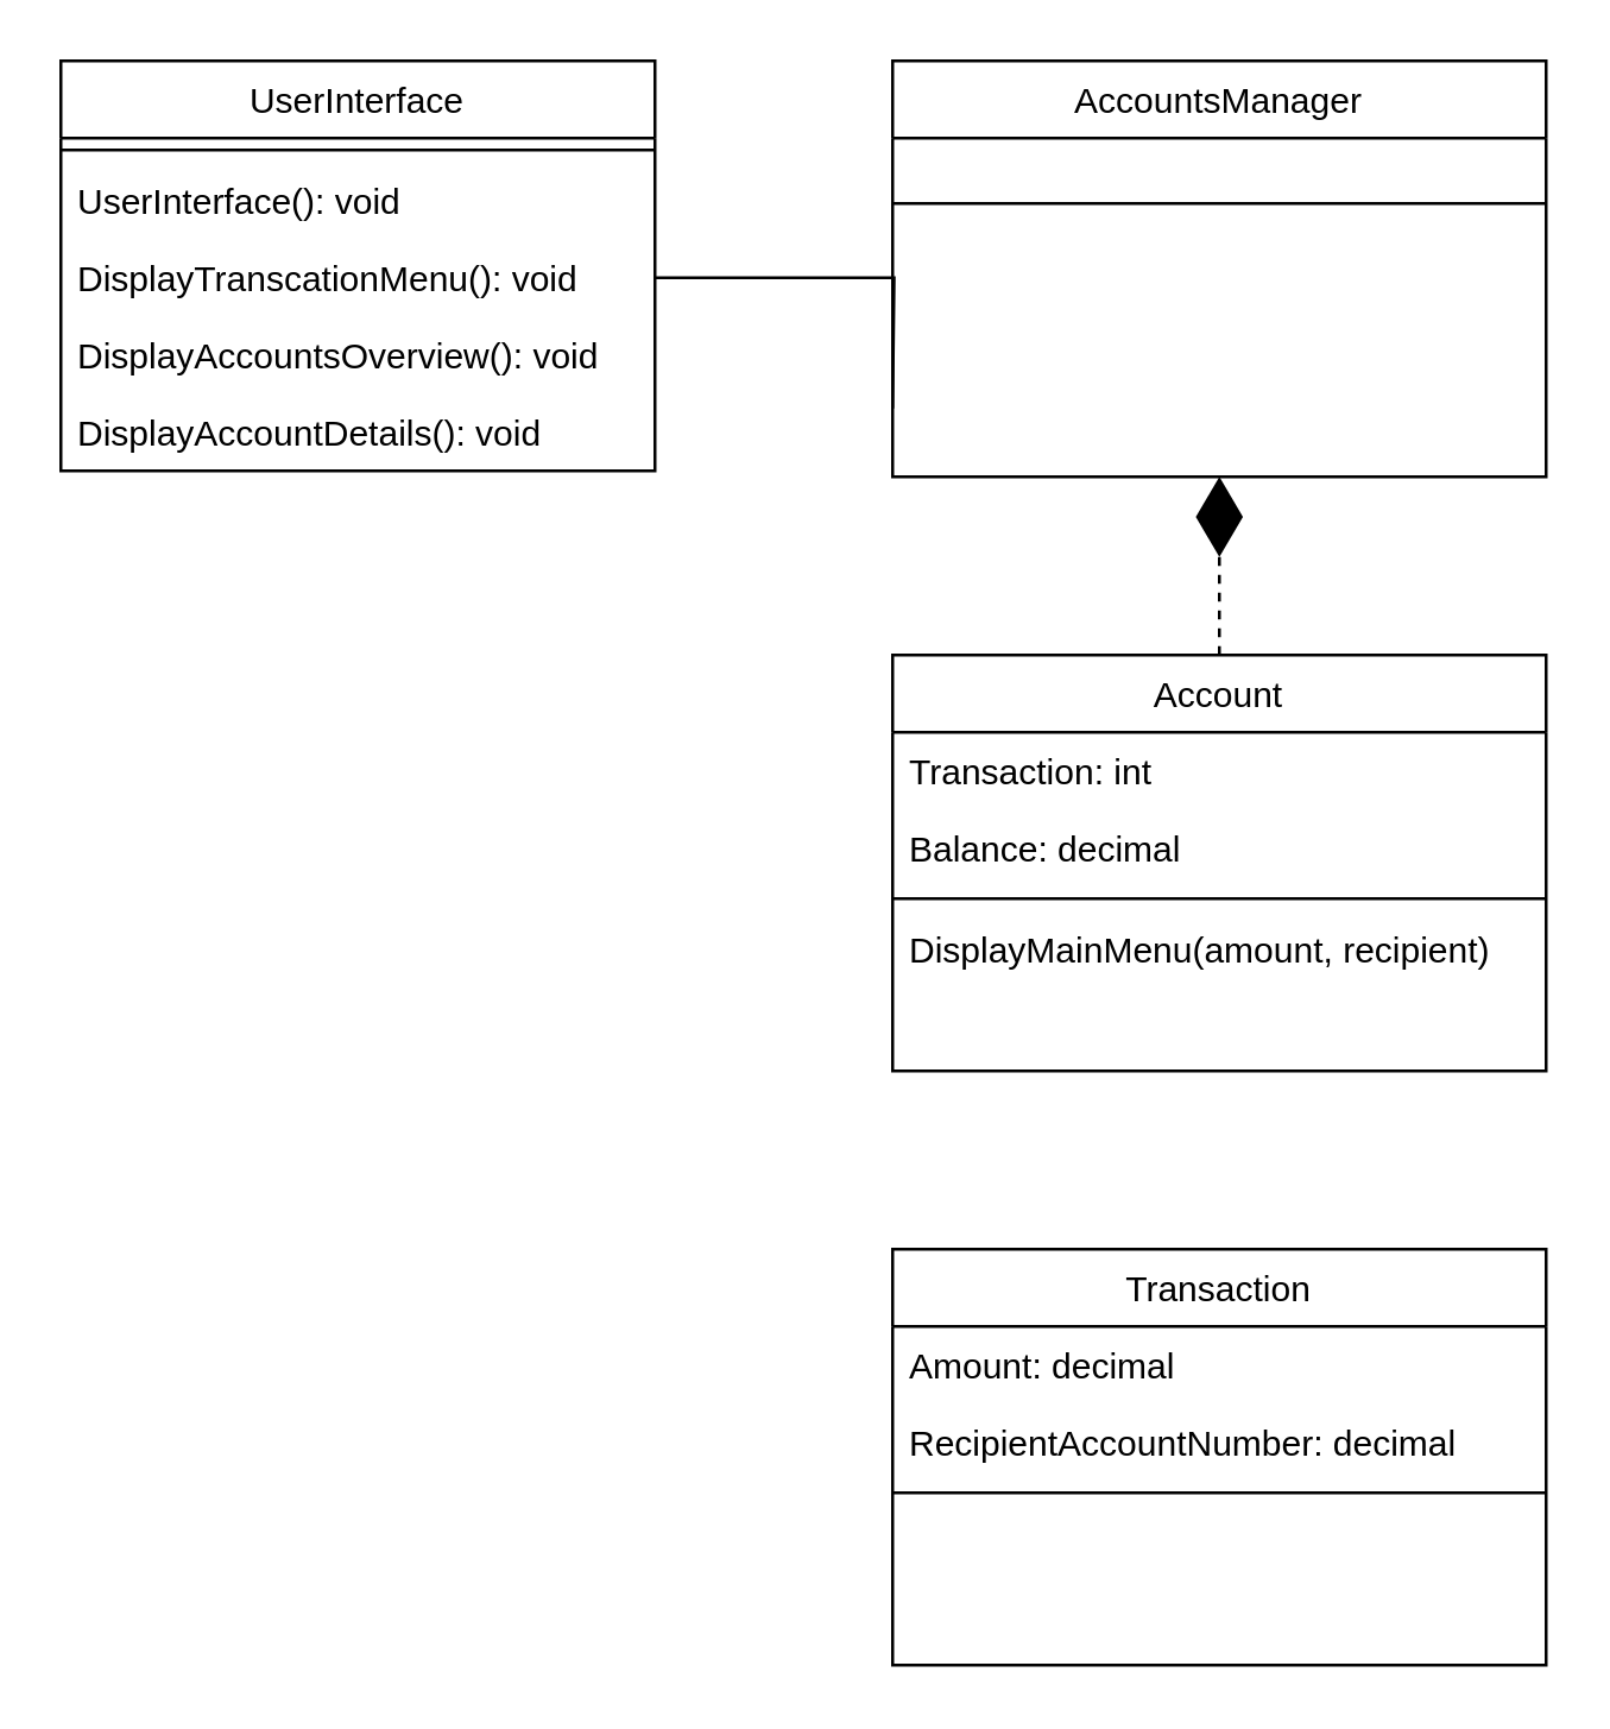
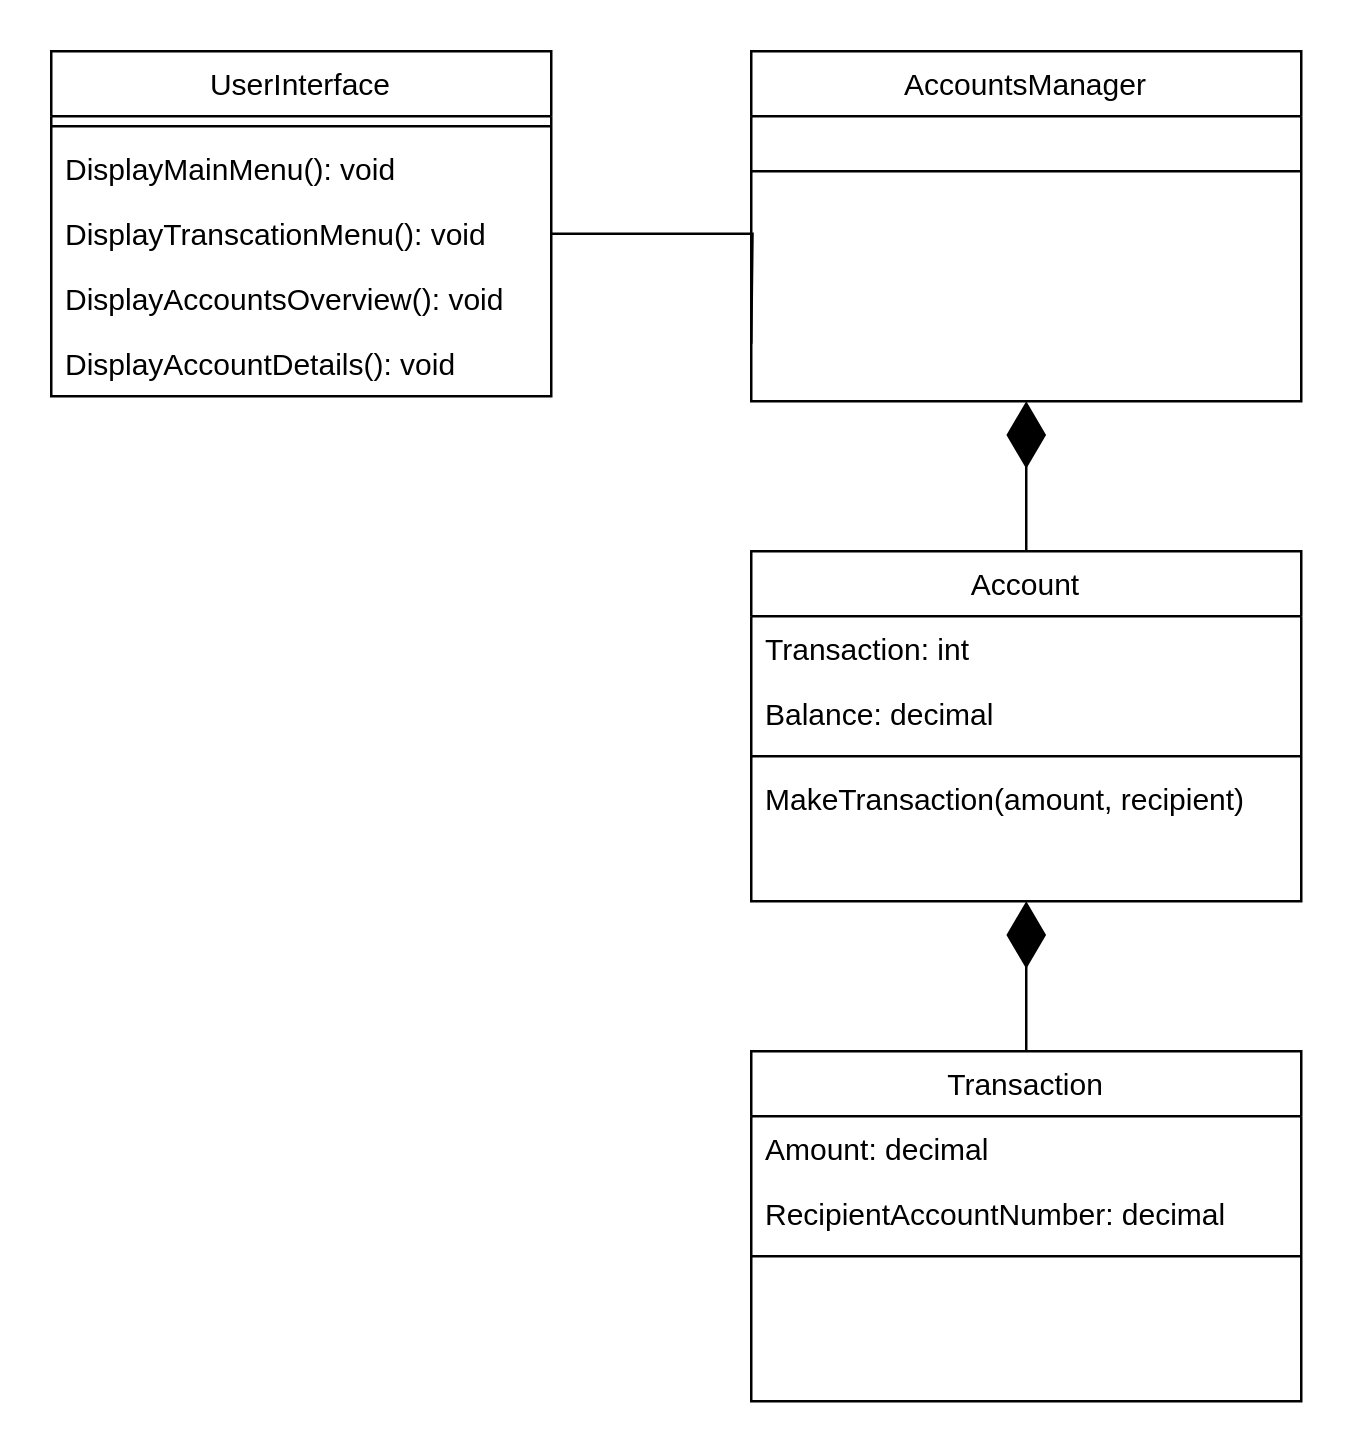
- <mxCell id="4" value="UserInterface(): void" style="text;align=left;verticalAlign=top;spacingLeft=4;spacingRight=4;overflow=hidden;rotatable=0;points=[[0,0.5],[1,0.5]];portConstraint=eastwest;" parent="2" vertex="1"><mxGeometry y="34" width="200" height="26" as="geometry" /></mxCell>
+ <mxCell id="4" value="DisplayMainMenu(): void" style="text;align=left;verticalAlign=top;spacingLeft=4;spacingRight=4;overflow=hidden;rotatable=0;points=[[0,0.5],[1,0.5]];portConstraint=eastwest;" parent="2" vertex="1"><mxGeometry y="34" width="200" height="26" as="geometry" /></mxCell>
- <mxCell id="16" value="" style="endArrow=diamondThin;endFill=1;endSize=24;html=1;rounded=0;strokeWidth=1;entryX=0.5;entryY=1;entryDx=0;entryDy=0;exitX=0.5;exitY=0;exitDx=0;exitDy=0;dashed=1;" edge="1" parent="1" source="10" target="8"><mxGeometry width="160" relative="1" as="geometry"><mxPoint x="160" y="240" as="sourcePoint" /><mxPoint x="320" y="240" as="targetPoint" /></mxGeometry></mxCell>
+ <mxCell id="16" value="" style="endArrow=diamondThin;endFill=1;endSize=24;html=1;rounded=0;strokeWidth=1;entryX=0.5;entryY=1;entryDx=0;entryDy=0;exitX=0.5;exitY=0;exitDx=0;exitDy=0;" edge="1" parent="1" source="10" target="8"><mxGeometry width="160" relative="1" as="geometry"><mxPoint x="160" y="240" as="sourcePoint" /><mxPoint x="320" y="240" as="targetPoint" /></mxGeometry></mxCell>
- <mxCell id="14" value="DisplayMainMenu(amount, recipient)" style="text;align=left;verticalAlign=top;spacingLeft=4;spacingRight=4;overflow=hidden;rotatable=0;points=[[0,0.5],[1,0.5]];portConstraint=eastwest;" vertex="1" parent="10"><mxGeometry y="86" width="220" height="26" as="geometry" /></mxCell>
+ <mxCell id="14" value="MakeTransaction(amount, recipient)" style="text;align=left;verticalAlign=top;spacingLeft=4;spacingRight=4;overflow=hidden;rotatable=0;points=[[0,0.5],[1,0.5]];portConstraint=eastwest;" vertex="1" parent="10"><mxGeometry y="86" width="220" height="26" as="geometry" /></mxCell>
+ <mxCell id="21" value="" style="endArrow=diamondThin;endFill=1;endSize=24;html=1;rounded=0;strokeWidth=1;entryX=0.5;entryY=1;entryDx=0;entryDy=0;exitX=0.5;exitY=0;exitDx=0;exitDy=0;" edge="1" parent="1" source="17" target="10"><mxGeometry width="160" relative="1" as="geometry"><mxPoint x="420" y="230" as="sourcePoint" /><mxPoint x="420" y="170" as="targetPoint" /></mxGeometry></mxCell>
